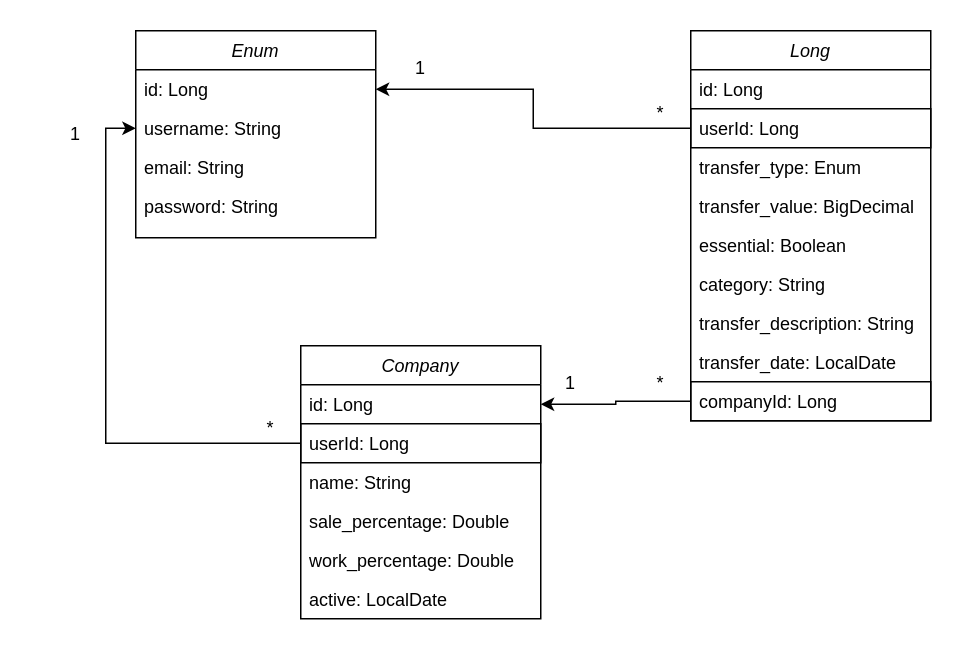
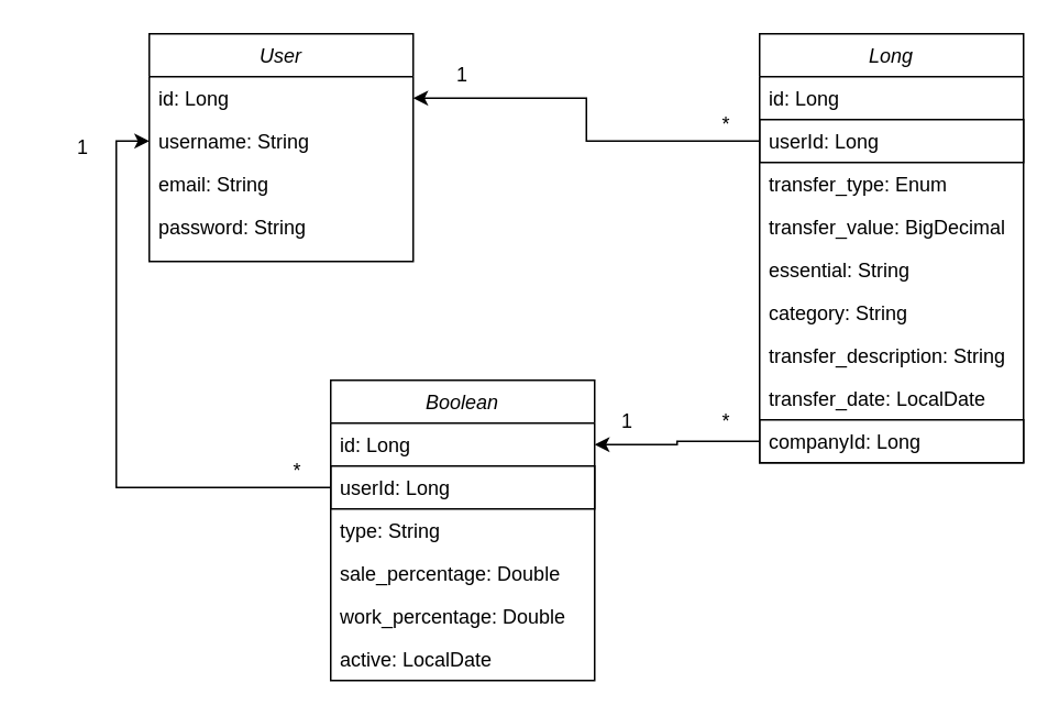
- <mxCell id="2" value="Enum" style="swimlane;fontStyle=2;align=center;verticalAlign=top;childLayout=stackLayout;horizontal=1;startSize=26;horizontalStack=0;resizeParent=1;resizeLast=0;collapsible=1;marginBottom=0;rounded=0;shadow=0;strokeWidth=1;" parent="1" vertex="1"><mxGeometry x="90" y="20" width="160" height="138" as="geometry"><mxRectangle x="230" y="140" width="160" height="26" as="alternateBounds" /></mxGeometry></mxCell>
+ <mxCell id="2" value="User" style="swimlane;fontStyle=2;align=center;verticalAlign=top;childLayout=stackLayout;horizontal=1;startSize=26;horizontalStack=0;resizeParent=1;resizeLast=0;collapsible=1;marginBottom=0;rounded=0;shadow=0;strokeWidth=1;" parent="1" vertex="1"><mxGeometry x="90" y="20" width="160" height="138" as="geometry"><mxRectangle x="230" y="140" width="160" height="26" as="alternateBounds" /></mxGeometry></mxCell>
- <mxCell id="12" value="essential: Boolean" style="text;align=left;verticalAlign=top;spacingLeft=4;spacingRight=4;overflow=hidden;rotatable=0;points=[[0,0.5],[1,0.5]];portConstraint=eastwest;rounded=0;shadow=0;html=0;" parent="7" vertex="1"><mxGeometry y="130" width="160" height="26" as="geometry" /></mxCell>
+ <mxCell id="12" value="essential: String" style="text;align=left;verticalAlign=top;spacingLeft=4;spacingRight=4;overflow=hidden;rotatable=0;points=[[0,0.5],[1,0.5]];portConstraint=eastwest;rounded=0;shadow=0;html=0;" parent="7" vertex="1"><mxGeometry y="130" width="160" height="26" as="geometry" /></mxCell>
- <mxCell id="20" value="Company" style="swimlane;fontStyle=2;align=center;verticalAlign=top;childLayout=stackLayout;horizontal=1;startSize=26;horizontalStack=0;resizeParent=1;resizeLast=0;collapsible=1;marginBottom=0;rounded=0;shadow=0;strokeWidth=1;" parent="1" vertex="1"><mxGeometry x="200" y="230" width="160" height="182" as="geometry"><mxRectangle x="230" y="140" width="160" height="26" as="alternateBounds" /></mxGeometry></mxCell>
+ <mxCell id="20" value="Boolean" style="swimlane;fontStyle=2;align=center;verticalAlign=top;childLayout=stackLayout;horizontal=1;startSize=26;horizontalStack=0;resizeParent=1;resizeLast=0;collapsible=1;marginBottom=0;rounded=0;shadow=0;strokeWidth=1;" parent="1" vertex="1"><mxGeometry x="200" y="230" width="160" height="182" as="geometry"><mxRectangle x="230" y="140" width="160" height="26" as="alternateBounds" /></mxGeometry></mxCell>
- <mxCell id="23" value="name: String" style="text;align=left;verticalAlign=top;spacingLeft=4;spacingRight=4;overflow=hidden;rotatable=0;points=[[0,0.5],[1,0.5]];portConstraint=eastwest;rounded=0;shadow=0;html=0;" parent="20" vertex="1"><mxGeometry y="78" width="160" height="26" as="geometry" /></mxCell>
+ <mxCell id="23" value="type: String" style="text;align=left;verticalAlign=top;spacingLeft=4;spacingRight=4;overflow=hidden;rotatable=0;points=[[0,0.5],[1,0.5]];portConstraint=eastwest;rounded=0;shadow=0;html=0;" parent="20" vertex="1"><mxGeometry y="78" width="160" height="26" as="geometry" /></mxCell>
